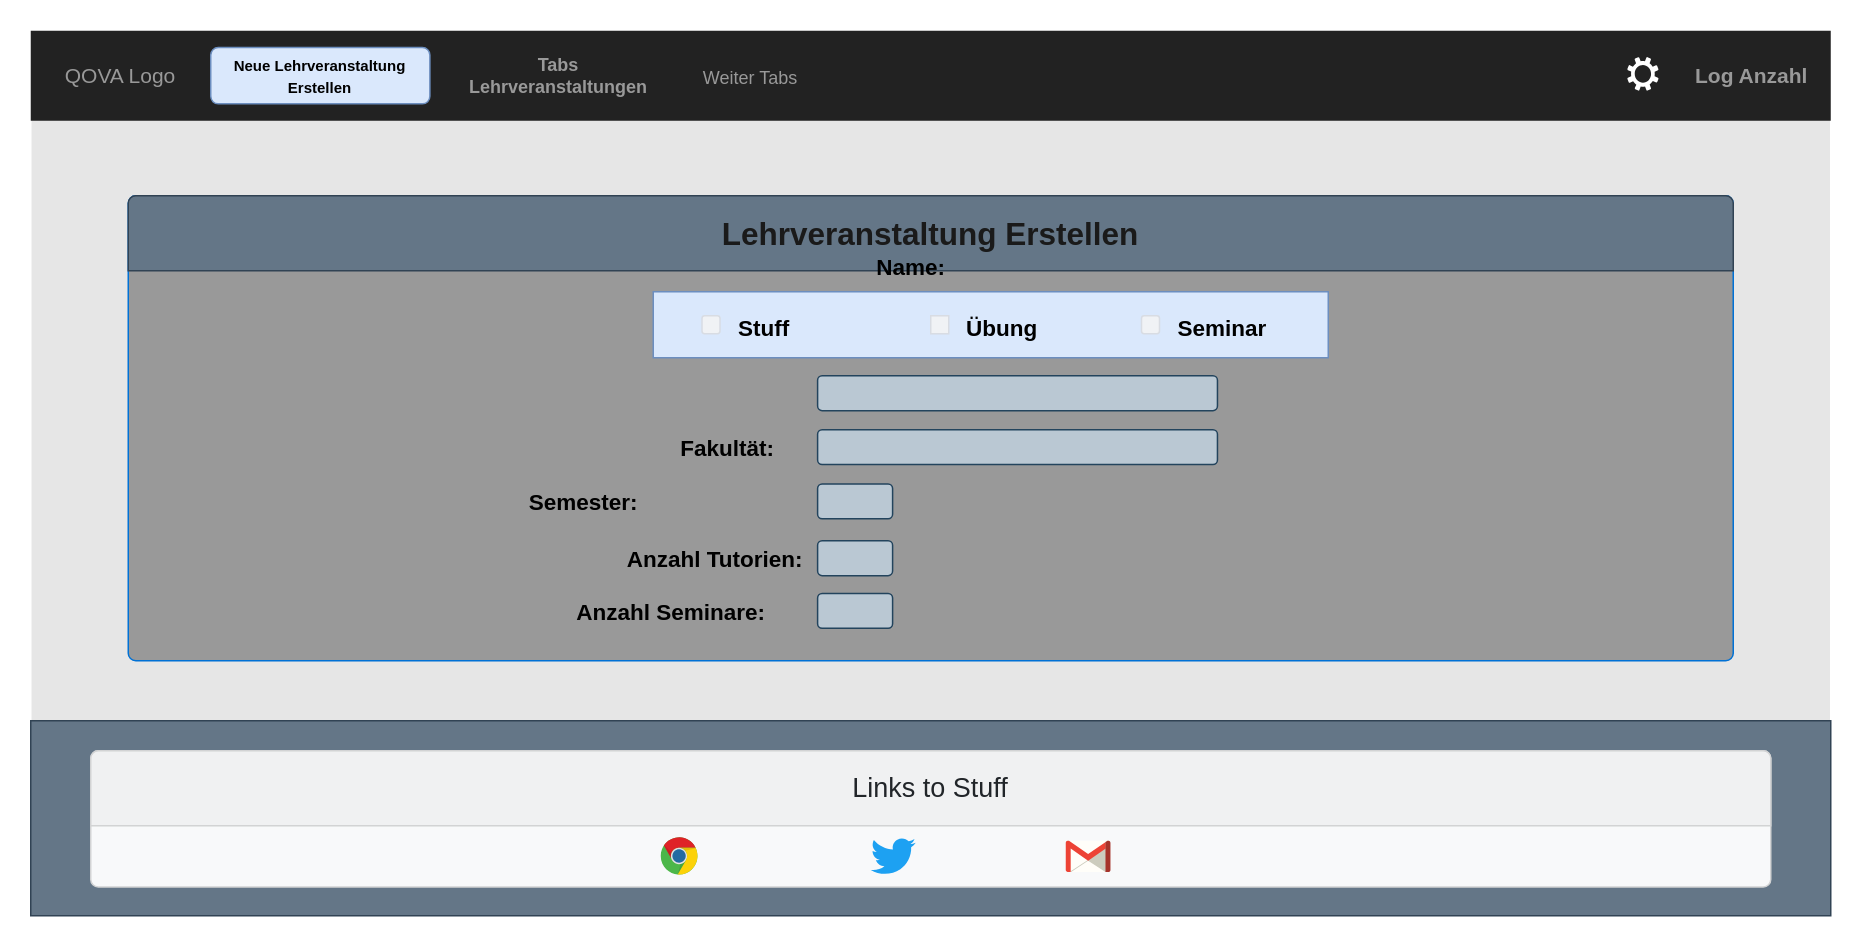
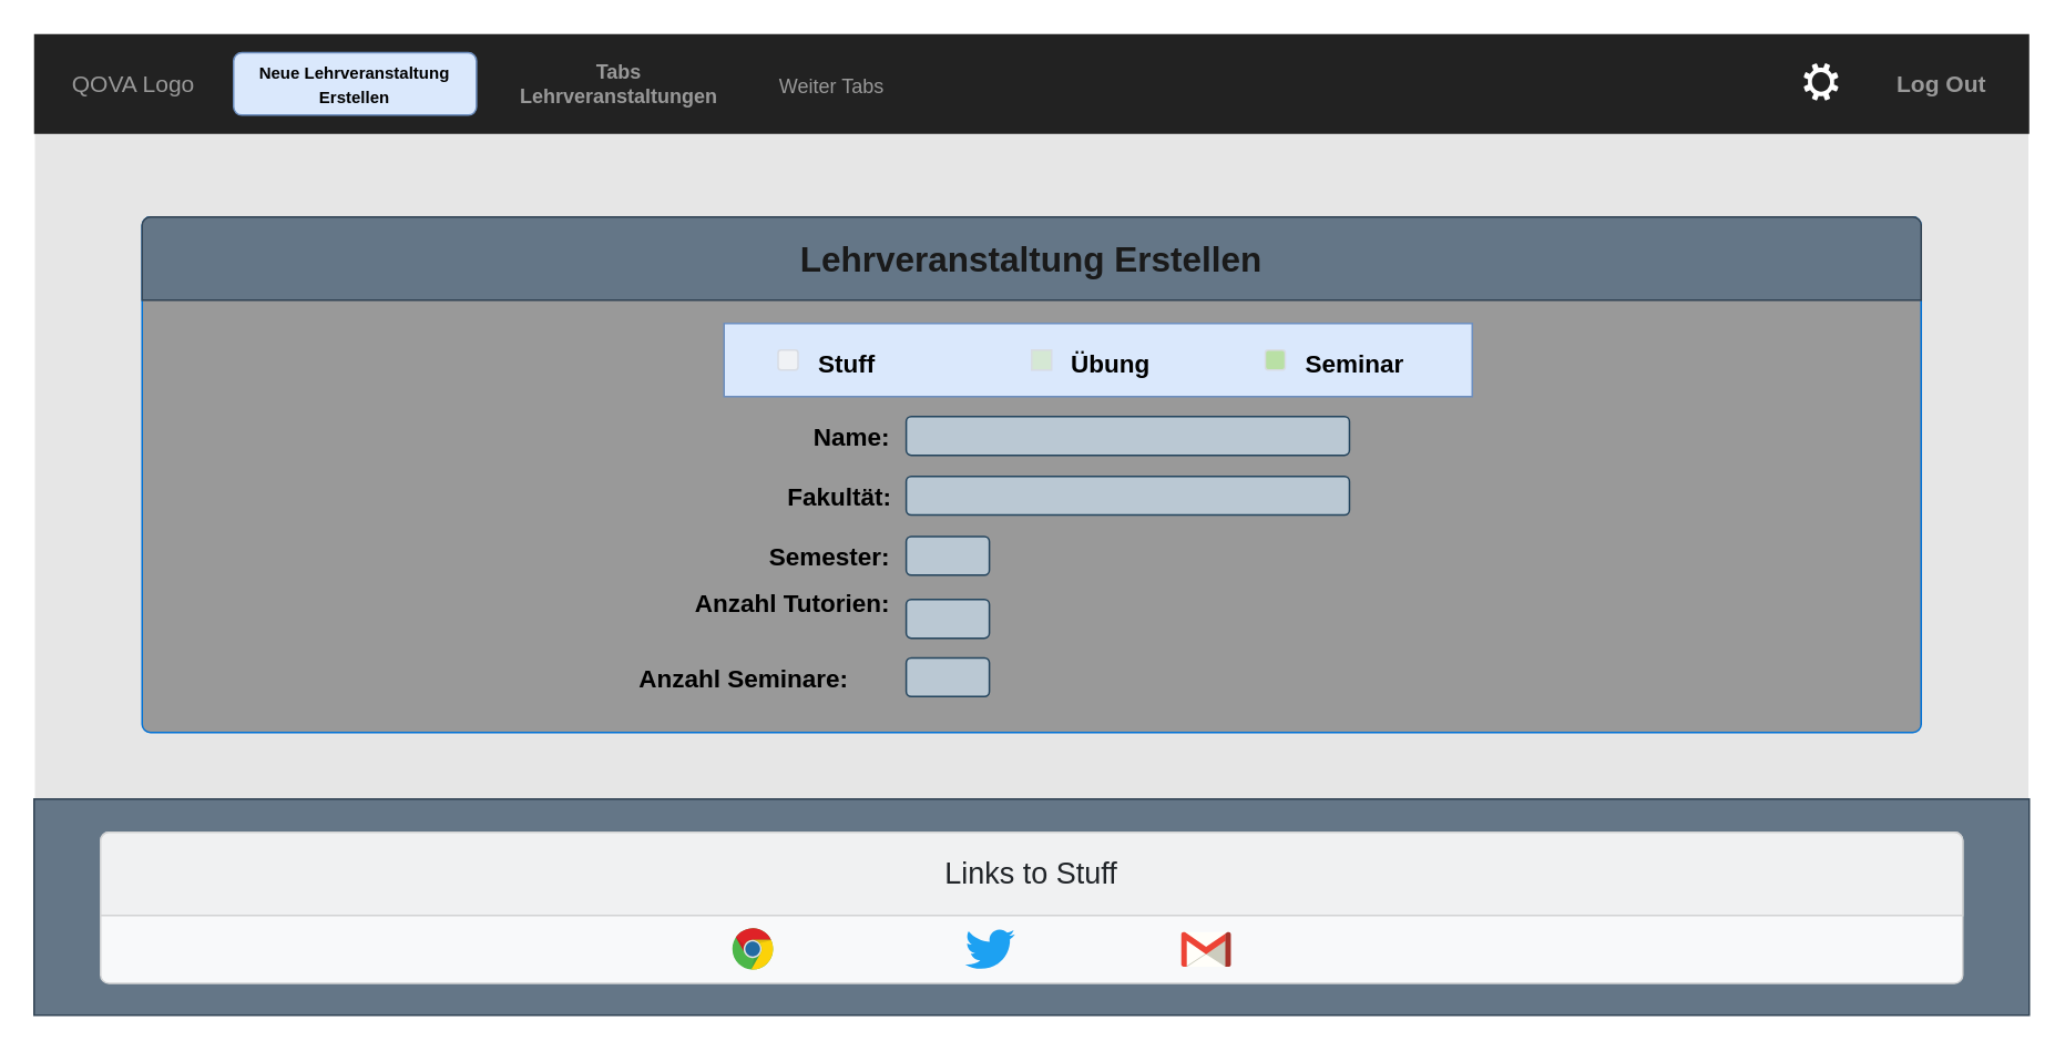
- <mxCell id="22" value="&lt;font style=&quot;font-size: 14px&quot;&gt;&lt;b&gt;Log Anzahl&lt;/b&gt;&lt;/font&gt;" style="html=1;shadow=0;dashed=0;fillColor=none;strokeColor=none;shape=mxgraph.bootstrap.rect;fontColor=#999999;whiteSpace=wrap;" parent="19" vertex="1"><mxGeometry x="1094.996" width="105.004" height="60" as="geometry" /></mxCell>
+ <mxCell id="22" value="&lt;font style=&quot;font-size: 14px&quot;&gt;&lt;b&gt;Log Out&lt;/b&gt;&lt;/font&gt;" style="html=1;shadow=0;dashed=0;fillColor=none;strokeColor=none;shape=mxgraph.bootstrap.rect;fontColor=#999999;whiteSpace=wrap;" parent="19" vertex="1"><mxGeometry x="1094.996" width="105.004" height="60" as="geometry" /></mxCell>
- <mxCell id="6" value="&lt;font style=&quot;font-size: 15px&quot;&gt;&lt;b&gt;Name:&lt;/b&gt;&lt;/font&gt;" style="text;html=1;strokeColor=none;fillColor=none;align=right;verticalAlign=middle;whiteSpace=wrap;rounded=0;" parent="3" vertex="1"><mxGeometry x="424.711" y="40.164" width="122.286" height="12.917" as="geometry" /></mxCell>
+ <mxCell id="6" value="&lt;font style=&quot;font-size: 15px&quot;&gt;&lt;b&gt;Name:&lt;/b&gt;&lt;/font&gt;" style="text;html=1;strokeColor=none;fillColor=none;align=right;verticalAlign=middle;whiteSpace=wrap;rounded=0;" parent="3" vertex="1"><mxGeometry x="329.711" y="125.164" width="122.286" height="12.917" as="geometry" /></mxCell>
- <mxCell id="17" value="&lt;b&gt;&lt;font style=&quot;font-size: 15px&quot;&gt;Übung&lt;/font&gt;&lt;/b&gt;" style="rounded=1;fillColor=#F0F2F5;strokeColor=#D8DCE3;align=left;verticalAlign=middle;fontStyle=0;fontSize=12;labelPosition=right;verticalLabelPosition=middle;spacingLeft=10;html=1;shadow=0;dashed=0;spacingTop=3;arcSize=0;" parent="3" vertex="1"><mxGeometry x="535.0" y="80" width="12" height="12" as="geometry" /></mxCell>
+ <mxCell id="17" value="&lt;b&gt;&lt;font style=&quot;font-size: 15px&quot;&gt;Übung&lt;/font&gt;&lt;/b&gt;" style="rounded=1;fillColor=#d5e8d4;strokeColor=#D8DCE3;align=left;verticalAlign=middle;fontStyle=0;fontSize=12;labelPosition=right;verticalLabelPosition=middle;spacingLeft=10;html=1;shadow=0;dashed=0;spacingTop=3;arcSize=0;" parent="3" vertex="1"><mxGeometry x="535.0" y="80" width="12" height="12" as="geometry" /></mxCell>
- <mxCell id="18" value="&lt;font style=&quot;font-size: 15px&quot;&gt;&lt;b&gt;Seminar&lt;/b&gt;&lt;/font&gt;" style="rounded=1;fillColor=#F0F2F5;strokeColor=#D8DCE3;align=left;verticalAlign=middle;fontStyle=0;fontSize=12;labelPosition=right;verticalLabelPosition=middle;spacingLeft=10;html=1;shadow=0;dashed=0;spacingTop=3;" parent="3" vertex="1"><mxGeometry x="675.5" y="80" width="12" height="12" as="geometry" /></mxCell>
+ <mxCell id="18" value="&lt;font style=&quot;font-size: 15px&quot;&gt;&lt;b&gt;Seminar&lt;/b&gt;&lt;/font&gt;" style="rounded=1;fillColor=#b9e0a5;strokeColor=#D8DCE3;align=left;verticalAlign=middle;fontStyle=0;fontSize=12;labelPosition=right;verticalLabelPosition=middle;spacingLeft=10;html=1;shadow=0;dashed=0;spacingTop=3;" parent="3" vertex="1"><mxGeometry x="675.5" y="80" width="12" height="12" as="geometry" /></mxCell>
- <mxCell id="14" value="&lt;b&gt;&lt;font style=&quot;font-size: 15px&quot;&gt;Fakultät:&lt;/font&gt;&lt;/b&gt;" style="text;html=1;strokeColor=none;fillColor=none;align=right;verticalAlign=middle;whiteSpace=wrap;rounded=0;" parent="3" vertex="1"><mxGeometry x="310.861" y="161.154" width="122.286" height="12.917" as="geometry" /></mxCell>
+ <mxCell id="14" value="&lt;b&gt;&lt;font style=&quot;font-size: 15px&quot;&gt;Fakultät:&lt;/font&gt;&lt;/b&gt;" style="text;html=1;strokeColor=none;fillColor=none;align=right;verticalAlign=middle;whiteSpace=wrap;rounded=0;" parent="3" vertex="1"><mxGeometry x="330.861" y="161.154" width="122.286" height="12.917" as="geometry" /></mxCell>
- <mxCell id="8" value="&lt;b&gt;&lt;font style=&quot;font-size: 15px&quot;&gt;Semester:&lt;/font&gt;&lt;/b&gt;" style="text;html=1;strokeColor=none;fillColor=none;align=right;verticalAlign=middle;whiteSpace=wrap;rounded=0;" parent="3" vertex="1"><mxGeometry x="222" y="197.329" width="120" height="12.919" as="geometry" /></mxCell>
+ <mxCell id="8" value="&lt;b&gt;&lt;font style=&quot;font-size: 15px&quot;&gt;Semester:&lt;/font&gt;&lt;/b&gt;" style="text;html=1;strokeColor=none;fillColor=none;align=right;verticalAlign=middle;whiteSpace=wrap;rounded=0;" parent="3" vertex="1"><mxGeometry x="332" y="197.329" width="120" height="12.919" as="geometry" /></mxCell>
- <mxCell id="10" value="&lt;font style=&quot;font-size: 15px&quot;&gt;&lt;b&gt;Anzahl Tutorien:&lt;br&gt;&lt;/b&gt;&lt;/font&gt;" style="text;html=1;strokeColor=none;fillColor=none;align=right;verticalAlign=middle;whiteSpace=wrap;rounded=0;" parent="3" vertex="1"><mxGeometry x="312" y="235.166" width="140" height="12.919" as="geometry" /></mxCell>
+ <mxCell id="10" value="&lt;font style=&quot;font-size: 15px&quot;&gt;&lt;b&gt;Anzahl Tutorien:&lt;br&gt;&lt;/b&gt;&lt;/font&gt;" style="text;html=1;strokeColor=none;fillColor=none;align=right;verticalAlign=middle;whiteSpace=wrap;rounded=0;" parent="3" vertex="1"><mxGeometry x="312" y="225.166" width="140" height="12.919" as="geometry" /></mxCell>
